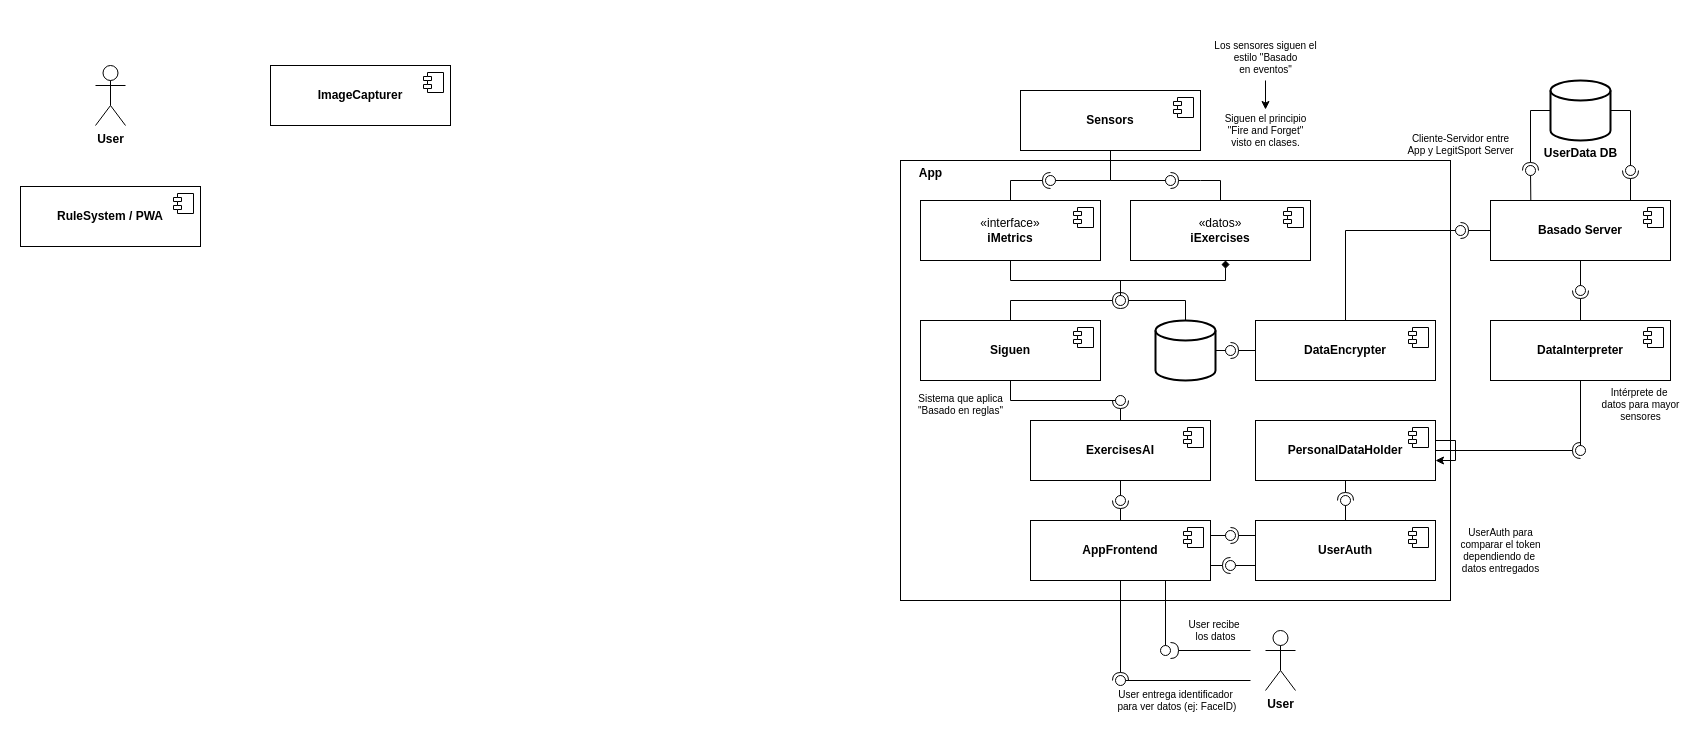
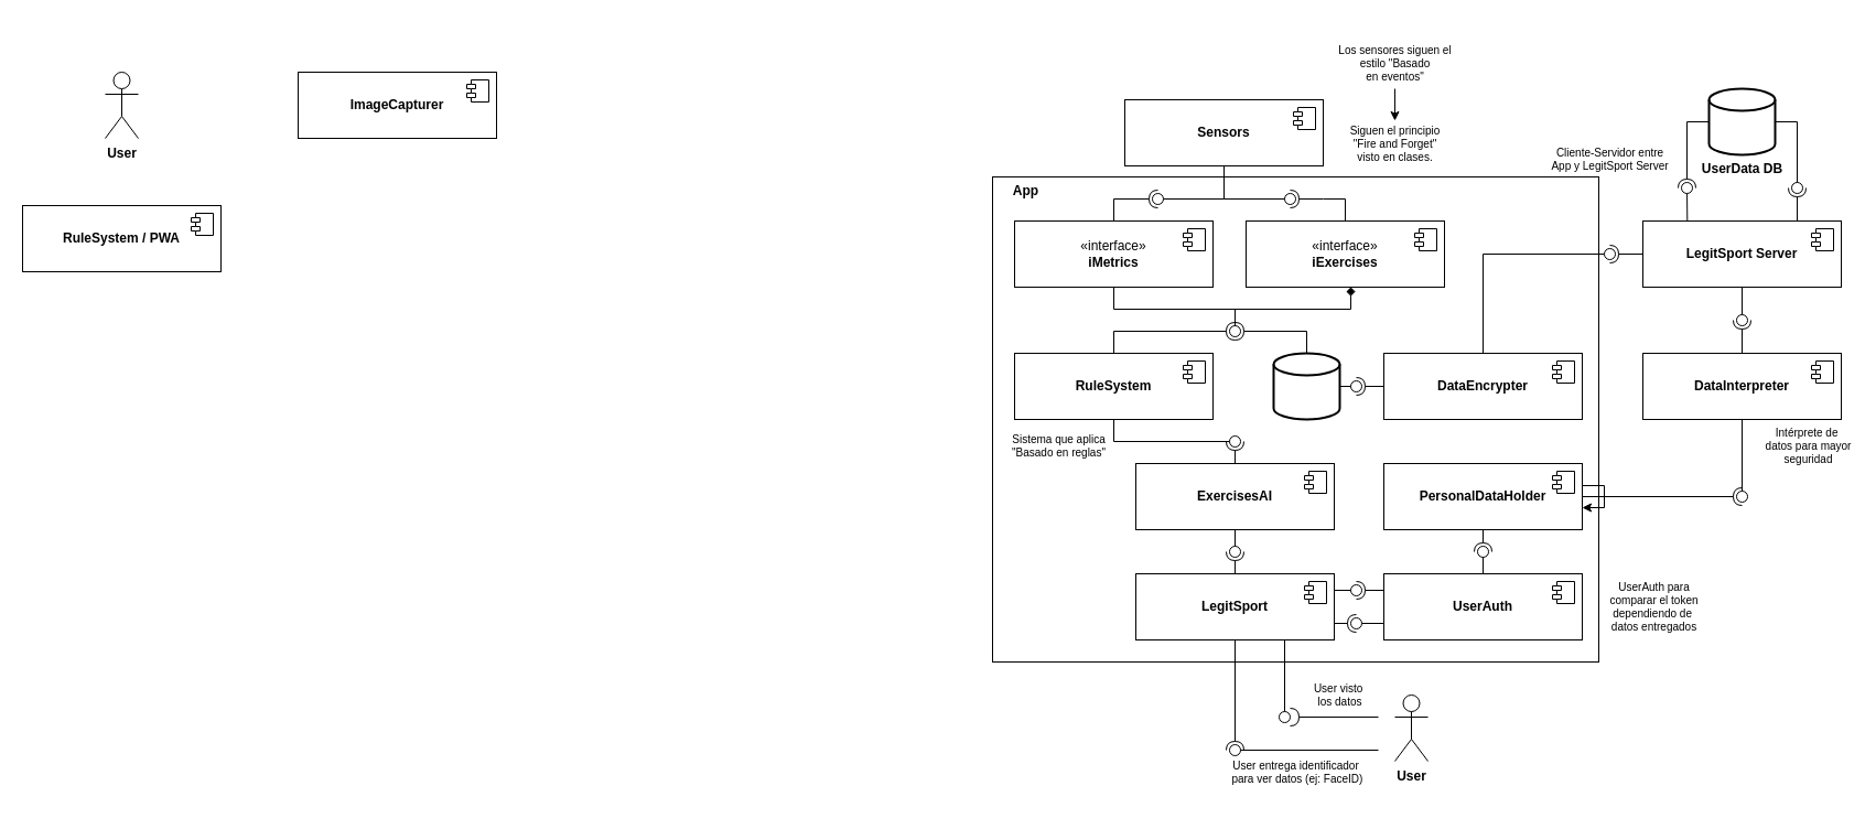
- <mxCell id="12" value="&lt;div&gt;«datos»&lt;br&gt;&lt;/div&gt;&lt;b&gt;iExercises&lt;/b&gt;" style="html=1;dropTarget=0;whiteSpace=wrap;" vertex="1" parent="1"><mxGeometry x="1130" y="200" width="180" height="60" as="geometry" /></mxCell>
+ <mxCell id="12" value="&lt;div&gt;«interface»&lt;br&gt;&lt;/div&gt;&lt;b&gt;iExercises&lt;/b&gt;" style="html=1;dropTarget=0;whiteSpace=wrap;" vertex="1" parent="1"><mxGeometry x="1130" y="200" width="180" height="60" as="geometry" /></mxCell>
- <mxCell id="24" value="&lt;b&gt;Basado Server&lt;/b&gt;" style="html=1;dropTarget=0;whiteSpace=wrap;" vertex="1" parent="1"><mxGeometry x="1490" y="200" width="180" height="60" as="geometry" /></mxCell>
+ <mxCell id="24" value="&lt;b&gt;LegitSport Server&lt;/b&gt;" style="html=1;dropTarget=0;whiteSpace=wrap;" vertex="1" parent="1"><mxGeometry x="1490" y="200" width="180" height="60" as="geometry" /></mxCell>
- <mxCell id="17" value="&lt;b&gt;Siguen&lt;/b&gt;" style="html=1;dropTarget=0;whiteSpace=wrap;" vertex="1" parent="1"><mxGeometry x="920" y="320" width="180" height="60" as="geometry" /></mxCell>
+ <mxCell id="17" value="&lt;b&gt;RuleSystem&lt;/b&gt;" style="html=1;dropTarget=0;whiteSpace=wrap;" vertex="1" parent="1"><mxGeometry x="920" y="320" width="180" height="60" as="geometry" /></mxCell>
- <mxCell id="83" value="Intérprete de&amp;nbsp;&lt;div&gt;datos para mayor&lt;/div&gt;&lt;div&gt;sensores&lt;/div&gt;" style="text;align=center;fontStyle=0;verticalAlign=middle;spacingLeft=3;spacingRight=3;strokeColor=none;rotatable=0;points=[[0,0.5],[1,0.5]];portConstraint=eastwest;html=1;fontSize=10;" vertex="1" parent="1"><mxGeometry x="1610" y="367" width="60" height="73" as="geometry" /></mxCell>
+ <mxCell id="83" value="Intérprete de&amp;nbsp;&lt;div&gt;datos para mayor&lt;/div&gt;&lt;div&gt;seguridad&lt;/div&gt;" style="text;align=center;fontStyle=0;verticalAlign=middle;spacingLeft=3;spacingRight=3;strokeColor=none;rotatable=0;points=[[0,0.5],[1,0.5]];portConstraint=eastwest;html=1;fontSize=10;" vertex="1" parent="1"><mxGeometry x="1610" y="367" width="60" height="73" as="geometry" /></mxCell>
- <mxCell id="44" value="&lt;b&gt;AppFrontend&lt;/b&gt;" style="html=1;dropTarget=0;whiteSpace=wrap;" vertex="1" parent="1"><mxGeometry x="1030" y="520" width="180" height="60" as="geometry" /></mxCell>
+ <mxCell id="44" value="&lt;b&gt;LegitSport&lt;/b&gt;" style="html=1;dropTarget=0;whiteSpace=wrap;" vertex="1" parent="1"><mxGeometry x="1030" y="520" width="180" height="60" as="geometry" /></mxCell>
- <mxCell id="82" value="User recibe&amp;nbsp;&lt;div&gt;los datos&lt;/div&gt;" style="text;align=center;fontStyle=0;verticalAlign=middle;spacingLeft=3;spacingRight=3;strokeColor=none;rotatable=0;points=[[0,0.5],[1,0.5]];portConstraint=eastwest;html=1;fontSize=10;" vertex="1" parent="1"><mxGeometry x="1185" y="600" width="60" height="60" as="geometry" /></mxCell>
+ <mxCell id="82" value="User visto&amp;nbsp;&lt;div&gt;los datos&lt;/div&gt;" style="text;align=center;fontStyle=0;verticalAlign=middle;spacingLeft=3;spacingRight=3;strokeColor=none;rotatable=0;points=[[0,0.5],[1,0.5]];portConstraint=eastwest;html=1;fontSize=10;" vertex="1" parent="1"><mxGeometry x="1185" y="600" width="60" height="60" as="geometry" /></mxCell>
